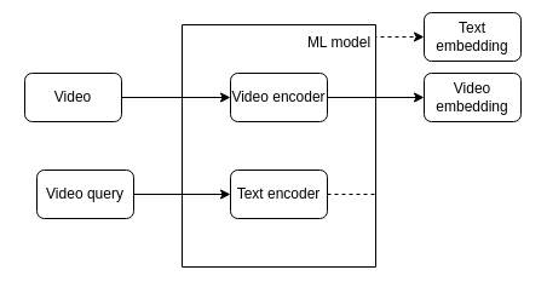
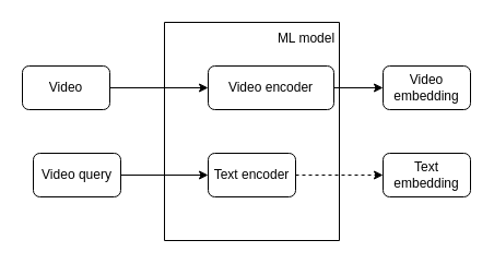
- <mxCell id="11" value="Text embedding" style="rounded=1;whiteSpace=wrap;html=1;" parent="1" vertex="1"><mxGeometry x="350" y="10" width="80" height="40" as="geometry" /></mxCell>
+ <mxCell id="11" value="Text embedding" style="rounded=1;whiteSpace=wrap;html=1;" parent="1" vertex="1"><mxGeometry x="350" y="140" width="80" height="40" as="geometry" /></mxCell>
- <mxCell id="7" value="Video encoder" style="rounded=1;whiteSpace=wrap;html=1;" parent="6" vertex="1"><mxGeometry x="40" y="40" width="80" height="40" as="geometry" /></mxCell>
+ <mxCell id="7" value="Video encoder" style="rounded=1;whiteSpace=wrap;html=1;" parent="6" vertex="1"><mxGeometry x="40" y="40" width="115" height="40" as="geometry" /></mxCell>
